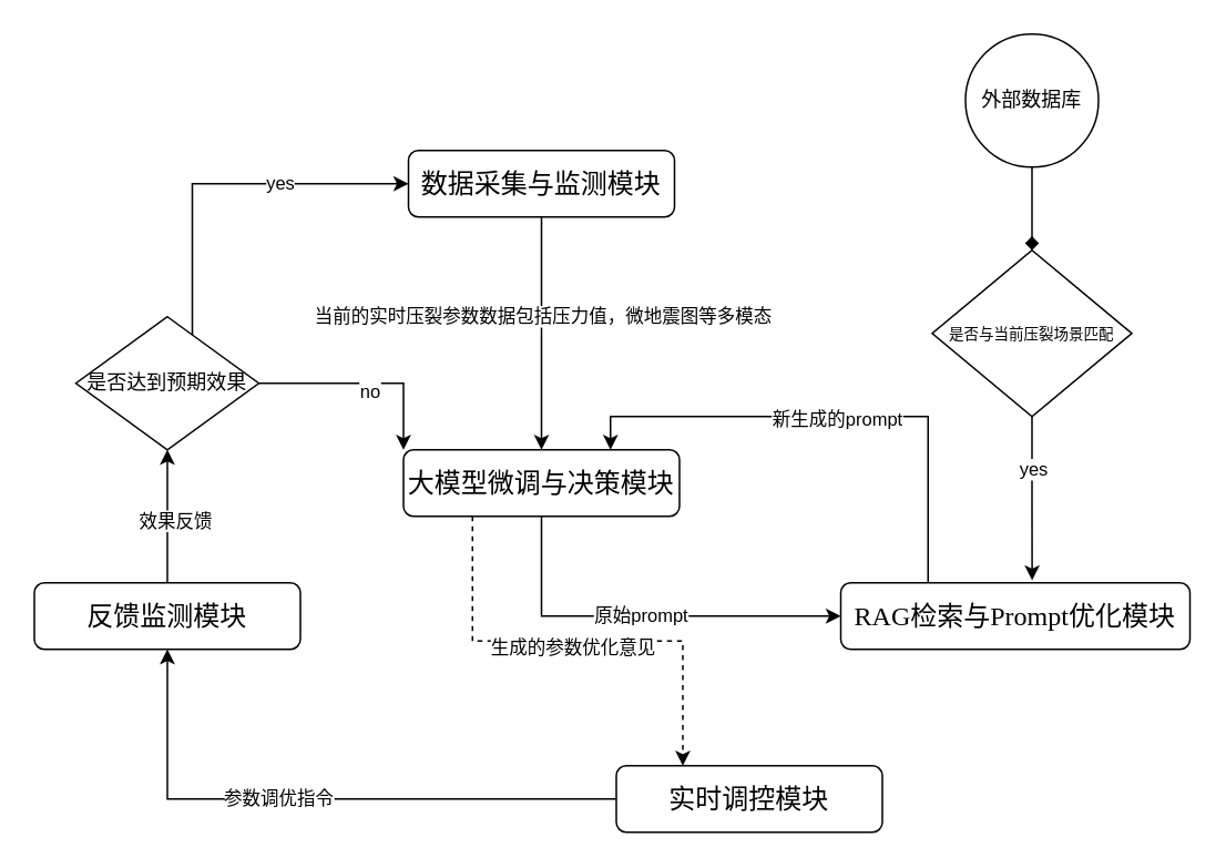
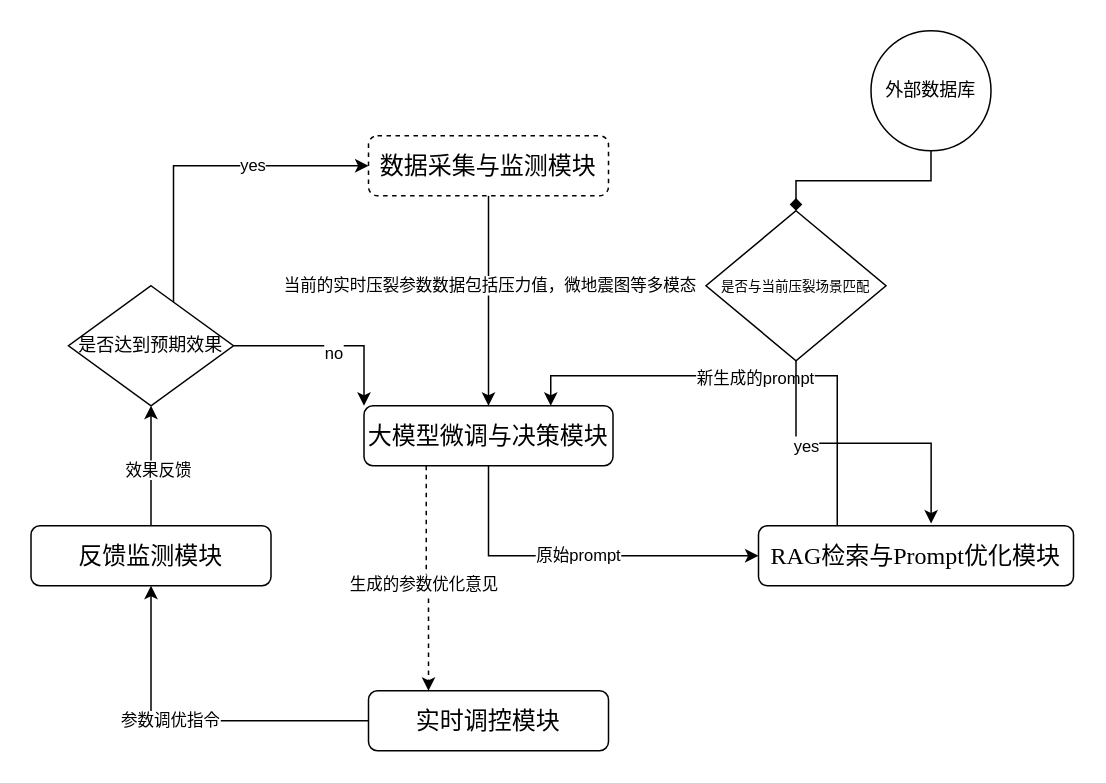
- <mxCell id="4" value="&lt;p style=&quot;margin: 0pt 0pt 0.0pt; text-align: justify; font-family: &amp;quot;Times New Roman&amp;quot;; font-size: 14pt;&quot; class=&quot;MsoNormal&quot;&gt;&lt;span style=&quot;font-family: 宋体; font-size: 12pt;&quot;&gt;数据采集与监测模块&lt;/span&gt;&lt;/p&gt;" style="rounded=1;whiteSpace=wrap;html=1;fontSize=12;glass=0;strokeWidth=1;shadow=0;" parent="1" vertex="1"><mxGeometry x="245" y="90" width="160" height="40" as="geometry" /></mxCell>
+ <mxCell id="4" value="&lt;p style=&quot;margin: 0pt 0pt 0.0pt; text-align: justify; font-family: &amp;quot;Times New Roman&amp;quot;; font-size: 14pt;&quot; class=&quot;MsoNormal&quot;&gt;&lt;span style=&quot;font-family: 宋体; font-size: 12pt;&quot;&gt;数据采集与监测模块&lt;/span&gt;&lt;/p&gt;" style="rounded=1;whiteSpace=wrap;html=1;fontSize=12;glass=0;strokeWidth=1;shadow=0;dashed=1;" parent="1" vertex="1"><mxGeometry x="245" y="90" width="160" height="40" as="geometry" /></mxCell>
- <mxCell id="21" value="&lt;font style=&quot;font-size: 9px;&quot;&gt;是否与当前压裂场景匹配&lt;/font&gt;" style="rhombus;whiteSpace=wrap;html=1;" vertex="1" parent="1"><mxGeometry x="560" y="150" width="120" height="100" as="geometry" /></mxCell>
+ <mxCell id="21" value="&lt;font style=&quot;font-size: 9px;&quot;&gt;是否与当前压裂场景匹配&lt;/font&gt;" style="rhombus;whiteSpace=wrap;html=1;" vertex="1" parent="1"><mxGeometry x="470" y="140" width="120" height="100" as="geometry" /></mxCell>
- <mxCell id="10" value="&lt;p style=&quot;margin: 0pt 0pt 0.0pt; text-align: justify; font-family: &amp;quot;Times New Roman&amp;quot;; font-size: 14pt;&quot; class=&quot;MsoNormal&quot;&gt;&lt;span style=&quot;font-family: 宋体; font-size: 12pt;&quot;&gt;实时调控模块&lt;/span&gt;&lt;/p&gt;" style="rounded=1;whiteSpace=wrap;html=1;fontSize=12;glass=0;strokeWidth=1;shadow=0;" vertex="1" parent="1"><mxGeometry x="370" y="460" width="160" height="40" as="geometry" /></mxCell>
+ <mxCell id="10" value="&lt;p style=&quot;margin: 0pt 0pt 0.0pt; text-align: justify; font-family: &amp;quot;Times New Roman&amp;quot;; font-size: 14pt;&quot; class=&quot;MsoNormal&quot;&gt;&lt;span style=&quot;font-family: 宋体; font-size: 12pt;&quot;&gt;实时调控模块&lt;/span&gt;&lt;/p&gt;" style="rounded=1;whiteSpace=wrap;html=1;fontSize=12;glass=0;strokeWidth=1;shadow=0;" vertex="1" parent="1"><mxGeometry x="245" y="460" width="160" height="40" as="geometry" /></mxCell>
